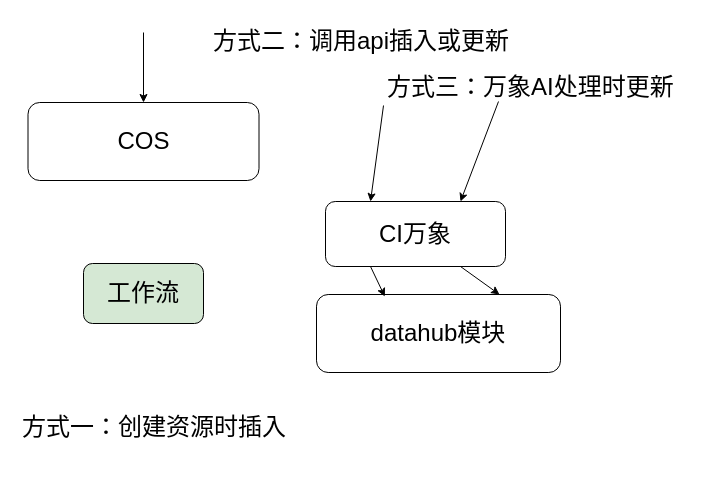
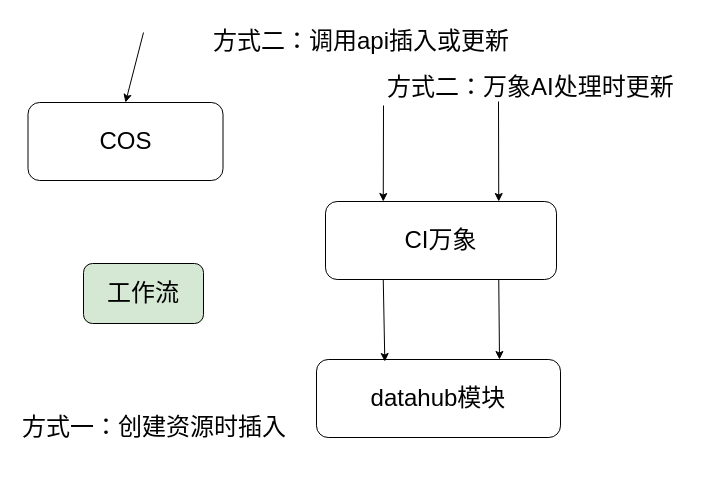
- <mxCell id="13" value="&lt;div style=&quot;text-align: center;&quot;&gt;&lt;span style=&quot;background-color: initial;&quot;&gt;方式三：万象AI处理时更新&lt;/span&gt;&lt;/div&gt;" style="text;whiteSpace=wrap;html=1;fontSize=24;" vertex="1" parent="1"><mxGeometry x="385" y="66" width="305" height="51" as="geometry" /></mxCell>
+ <mxCell id="13" value="&lt;div style=&quot;text-align: center;&quot;&gt;&lt;span style=&quot;background-color: initial;&quot;&gt;方式二：万象AI处理时更新&lt;/span&gt;&lt;/div&gt;" style="text;whiteSpace=wrap;html=1;fontSize=24;" vertex="1" parent="1"><mxGeometry x="385" y="66" width="305" height="51" as="geometry" /></mxCell>
- <mxCell id="3" value="&lt;font style=&quot;font-size: 24px;&quot;&gt;COS&lt;/font&gt;" style="rounded=1;whiteSpace=wrap;html=1;" vertex="1" parent="1"><mxGeometry x="27.5" y="102" width="231" height="78" as="geometry" /></mxCell>
+ <mxCell id="3" value="&lt;font style=&quot;font-size: 24px;&quot;&gt;COS&lt;/font&gt;" style="rounded=1;whiteSpace=wrap;html=1;" vertex="1" parent="1"><mxGeometry x="27.5" y="102" width="195" height="78" as="geometry" /></mxCell>
- <mxCell id="4" value="&lt;font style=&quot;font-size: 24px;&quot;&gt;CI万象&lt;/font&gt;" style="rounded=1;whiteSpace=wrap;html=1;" vertex="1" parent="1"><mxGeometry x="325" y="201" width="180" height="65" as="geometry" /></mxCell>
+ <mxCell id="4" value="&lt;font style=&quot;font-size: 24px;&quot;&gt;CI万象&lt;/font&gt;" style="rounded=1;whiteSpace=wrap;html=1;" vertex="1" parent="1"><mxGeometry x="325" y="201" width="231" height="78" as="geometry" /></mxCell>
- <mxCell id="2" value="&lt;font style=&quot;font-size: 24px;&quot;&gt;datahub模块&lt;/font&gt;" style="rounded=1;whiteSpace=wrap;html=1;" vertex="1" parent="1"><mxGeometry x="316" y="294" width="244" height="78" as="geometry" /></mxCell>
+ <mxCell id="2" value="&lt;font style=&quot;font-size: 24px;&quot;&gt;datahub模块&lt;/font&gt;" style="rounded=1;whiteSpace=wrap;html=1;" vertex="1" parent="1"><mxGeometry x="316" y="359" width="244" height="78" as="geometry" /></mxCell>
